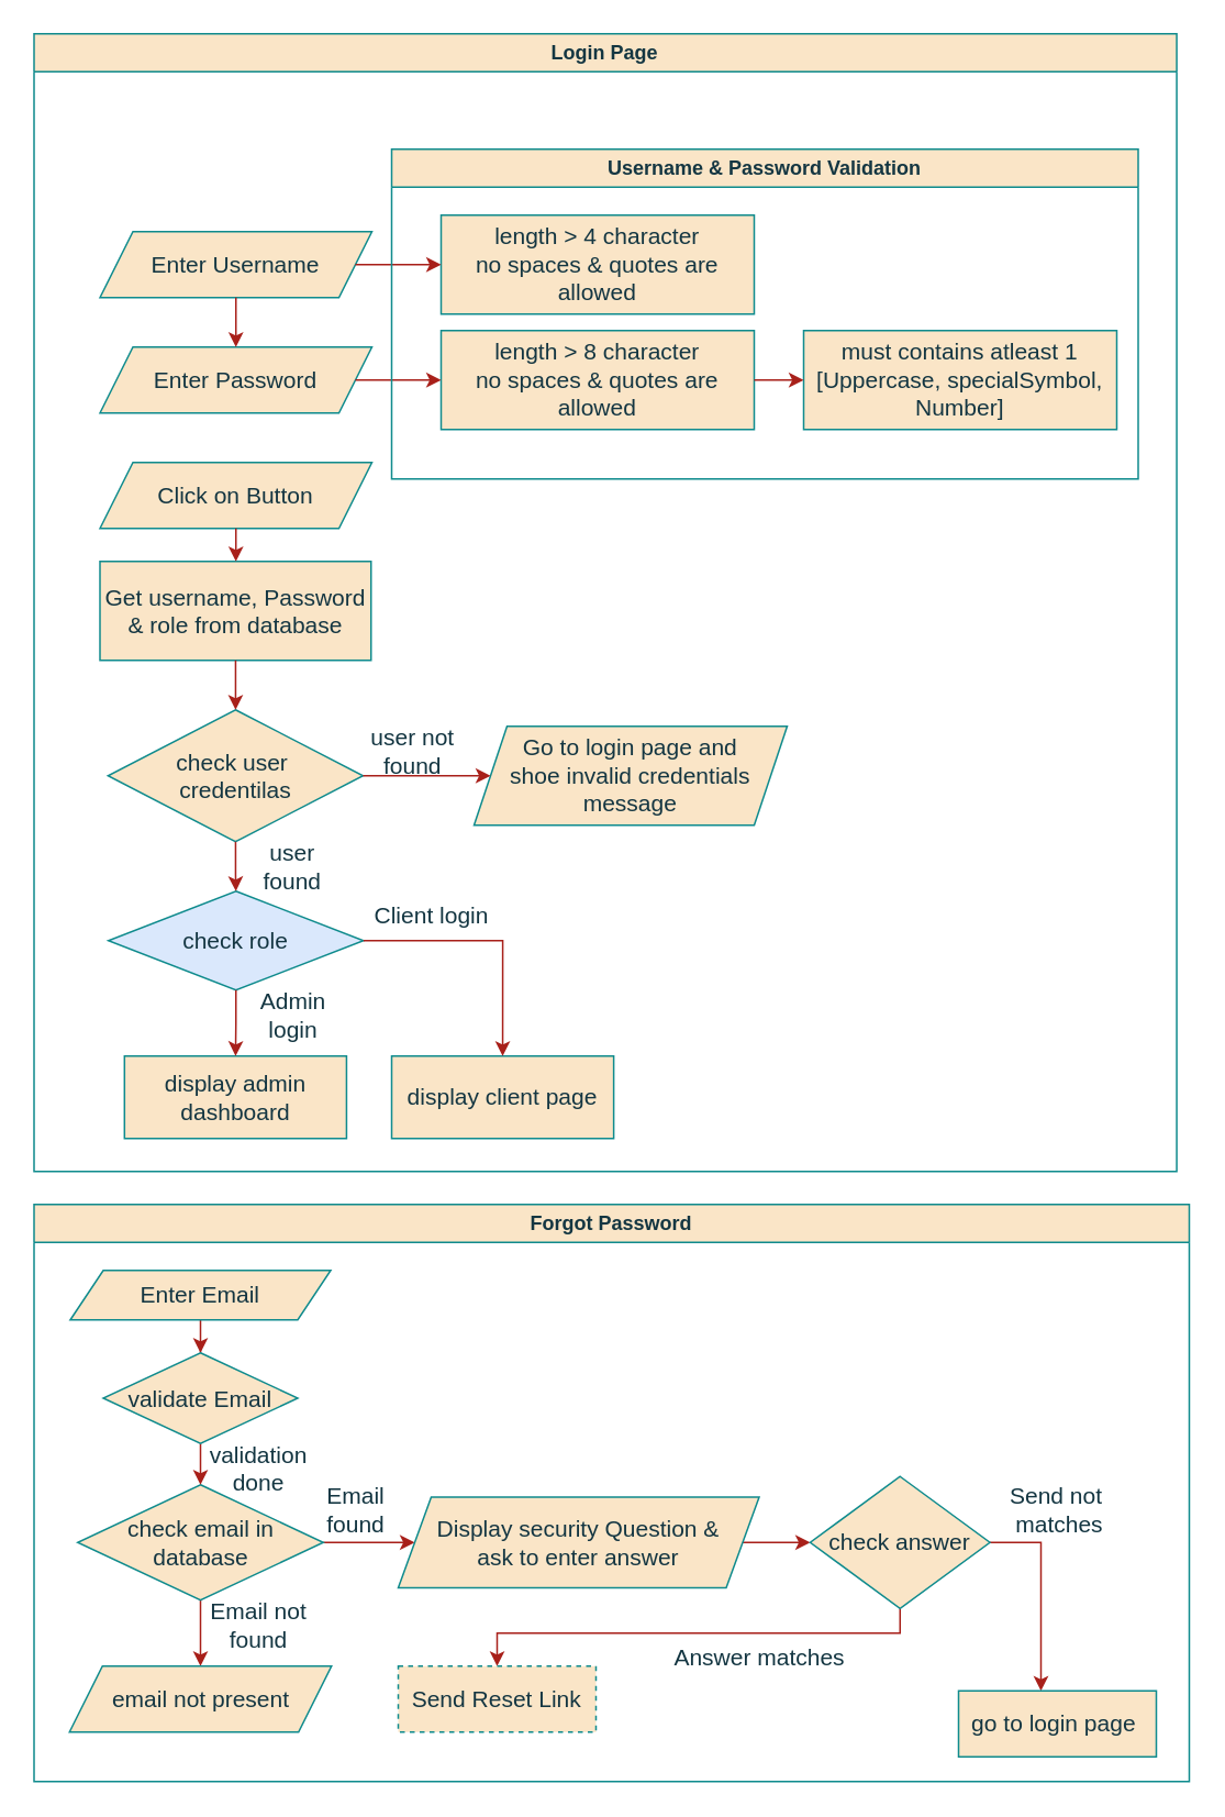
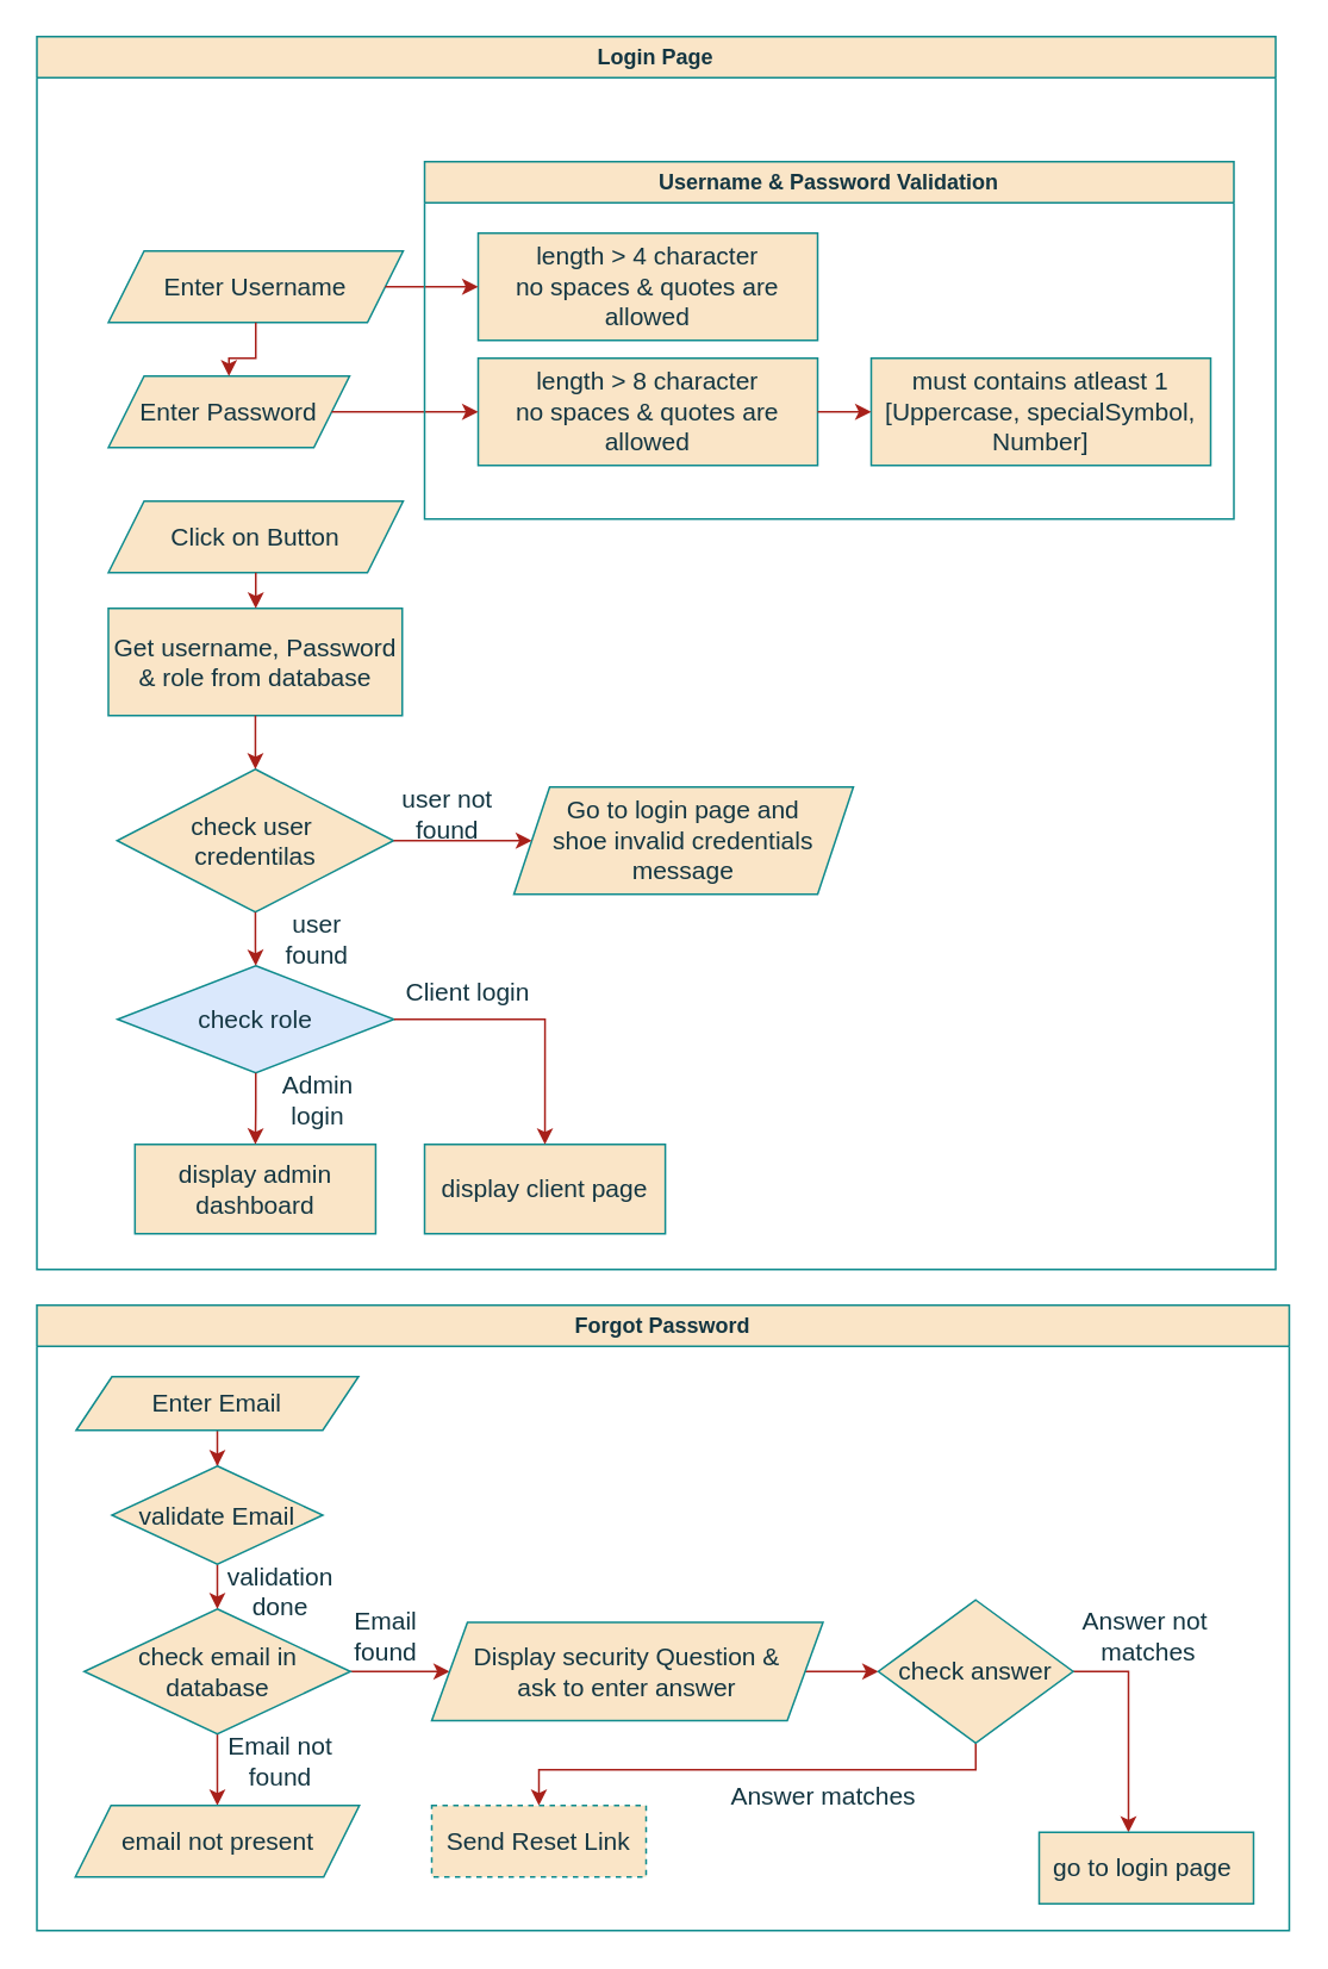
- <mxCell id="4" value="Enter&amp;nbsp;Password" style="shape=parallelogram;perimeter=parallelogramPerimeter;whiteSpace=wrap;html=1;fixedSize=1;fontSize=14;rounded=0;labelBackgroundColor=none;fillColor=#FAE5C7;strokeColor=#0F8B8D;fontColor=#143642;" parent="2" vertex="1"><mxGeometry x="40" y="190" width="165" height="40" as="geometry" /></mxCell>
+ <mxCell id="4" value="Enter&amp;nbsp;Password" style="shape=parallelogram;perimeter=parallelogramPerimeter;whiteSpace=wrap;html=1;fixedSize=1;fontSize=14;rounded=0;labelBackgroundColor=none;fillColor=#FAE5C7;strokeColor=#0F8B8D;fontColor=#143642;" parent="2" vertex="1"><mxGeometry x="40" y="190" width="135" height="40" as="geometry" /></mxCell>
- <mxCell id="50" value="Send not&lt;br&gt;&amp;nbsp;matches" style="text;html=1;align=center;verticalAlign=middle;whiteSpace=wrap;rounded=0;fontSize=14;labelBackgroundColor=none;fontColor=#143642;" vertex="1" parent="30"><mxGeometry x="551" y="170" width="139" height="30" as="geometry" /></mxCell>
+ <mxCell id="50" value="Answer not&lt;br&gt;&amp;nbsp;matches" style="text;html=1;align=center;verticalAlign=middle;whiteSpace=wrap;rounded=0;fontSize=14;labelBackgroundColor=none;fontColor=#143642;" vertex="1" parent="30"><mxGeometry x="551" y="170" width="139" height="30" as="geometry" /></mxCell>
